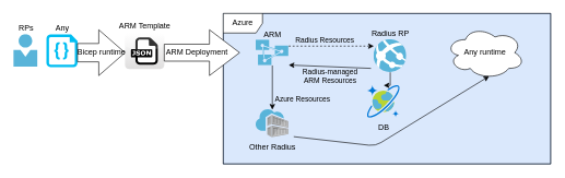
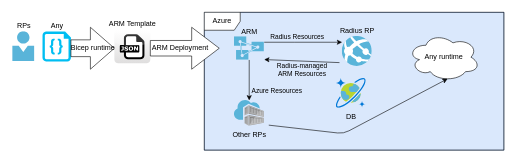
- <mxCell id="10" value="" style="edgeStyle=orthogonalEdgeStyle;rounded=0;orthogonalLoop=1;jettySize=auto;html=1;labelBackgroundColor=none;dashed=1;" parent="4" source="6" target="9" edge="1"><mxGeometry relative="1" as="geometry"><Array as="points"><mxPoint x="150" y="50" /><mxPoint x="150" y="50" /></Array></mxGeometry></mxCell>
+ <mxCell id="10" value="" style="edgeStyle=orthogonalEdgeStyle;rounded=0;orthogonalLoop=1;jettySize=auto;html=1;labelBackgroundColor=none;" parent="4" source="6" target="9" edge="1"><mxGeometry relative="1" as="geometry"><Array as="points"><mxPoint x="150" y="50" /><mxPoint x="150" y="50" /></Array></mxGeometry></mxCell>
- <mxCell id="17" value="Any runtime" style="ellipse;shape=cloud;whiteSpace=wrap;html=1;" parent="4" vertex="1"><mxGeometry x="340" y="20" width="120" height="80" as="geometry" /></mxCell>
+ <mxCell id="17" value="Any runtime" style="ellipse;shape=cloud;whiteSpace=wrap;html=1;" parent="4" vertex="1"><mxGeometry x="340" y="35" width="120" height="80" as="geometry" /></mxCell>
- <mxCell id="8" value="" style="edgeStyle=orthogonalEdgeStyle;rounded=0;orthogonalLoop=1;jettySize=auto;html=1;" parent="4" source="9" target="7" edge="1"><mxGeometry relative="1" as="geometry" /></mxCell>
- <mxCell id="12" value="Other Radius" style="aspect=fixed;html=1;points=[];align=center;image;fontSize=12;image=img/lib/mscae/Container_Registries.svg;labelBackgroundColor=none;" parent="4" vertex="1"><mxGeometry x="50" y="147" width="50" height="43" as="geometry" /></mxCell>
+ <mxCell id="12" value="Other RPs" style="aspect=fixed;html=1;points=[];align=center;image;fontSize=12;image=img/lib/mscae/Container_Registries.svg;labelBackgroundColor=none;" parent="4" vertex="1"><mxGeometry x="50" y="147" width="50" height="43" as="geometry" /></mxCell>
